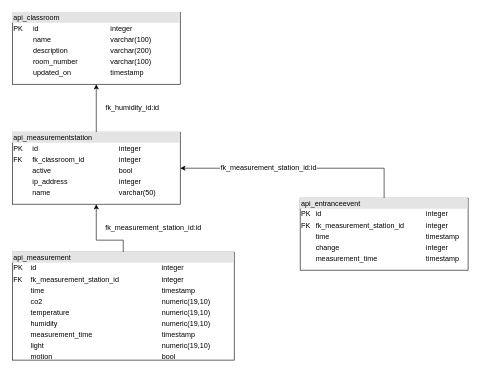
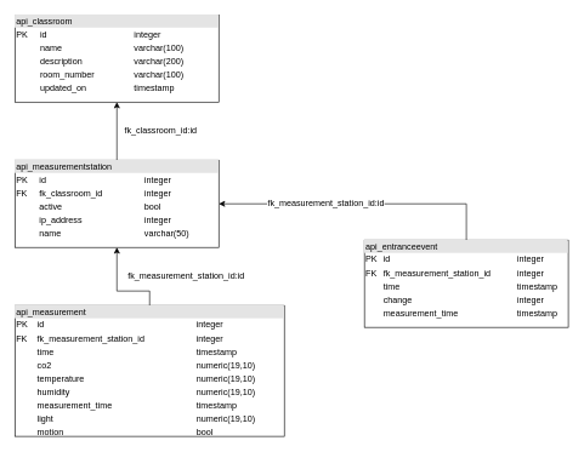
- <mxCell id="5" value="fk_humidity_id:id" style="text;html=1;align=center;verticalAlign=middle;resizable=0;points=[];autosize=1;" parent="1" vertex="1"><mxGeometry x="165" y="170" width="110" height="20" as="geometry" /></mxCell>
+ <mxCell id="5" value="fk_classroom_id:id" style="text;html=1;align=center;verticalAlign=middle;resizable=0;points=[];autosize=1;" parent="1" vertex="1"><mxGeometry x="165" y="170" width="110" height="20" as="geometry" /></mxCell>
